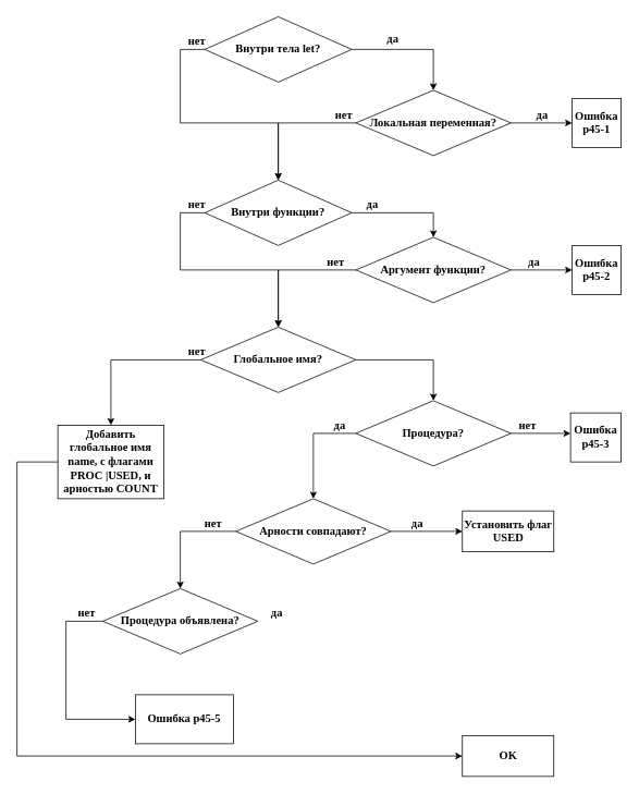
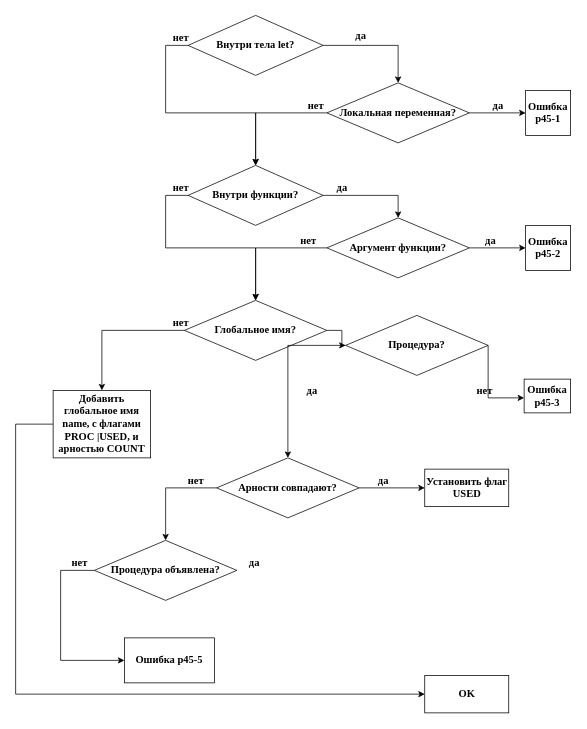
- <mxCell id="23" value="&lt;div style=&quot;text-align: center&quot;&gt;Процедура?&lt;/div&gt;" style="rhombus;whiteSpace=wrap;html=1;fillColor=none;gradientColor=none;fontFamily=Verdana;fontSize=14;align=center;fontStyle=1" vertex="1" parent="1"><mxGeometry x="435" y="490" width="190" height="80" as="geometry" /></mxCell>
+ <mxCell id="23" value="&lt;div style=&quot;text-align: center&quot;&gt;Процедура?&lt;/div&gt;" style="rhombus;whiteSpace=wrap;html=1;fillColor=none;gradientColor=none;fontFamily=Verdana;fontSize=14;align=center;fontStyle=1" vertex="1" parent="1"><mxGeometry x="460" y="420" width="190" height="80" as="geometry" /></mxCell>
- <mxCell id="38" value="Ошибка p45-3" style="square;rounded=0;whiteSpace=wrap;html=1;fontStyle=1;fontFamily=Verdana;fontSize=14;" vertex="1" parent="1"><mxGeometry x="698" y="505" width="62" height="60" as="geometry" /></mxCell>
+ <mxCell id="38" value="Ошибка p45-3" style="square;rounded=0;whiteSpace=wrap;html=1;fontStyle=1;fontFamily=Verdana;fontSize=14;" vertex="1" parent="1"><mxGeometry x="698" y="505" width="62" height="45" as="geometry" /></mxCell>
